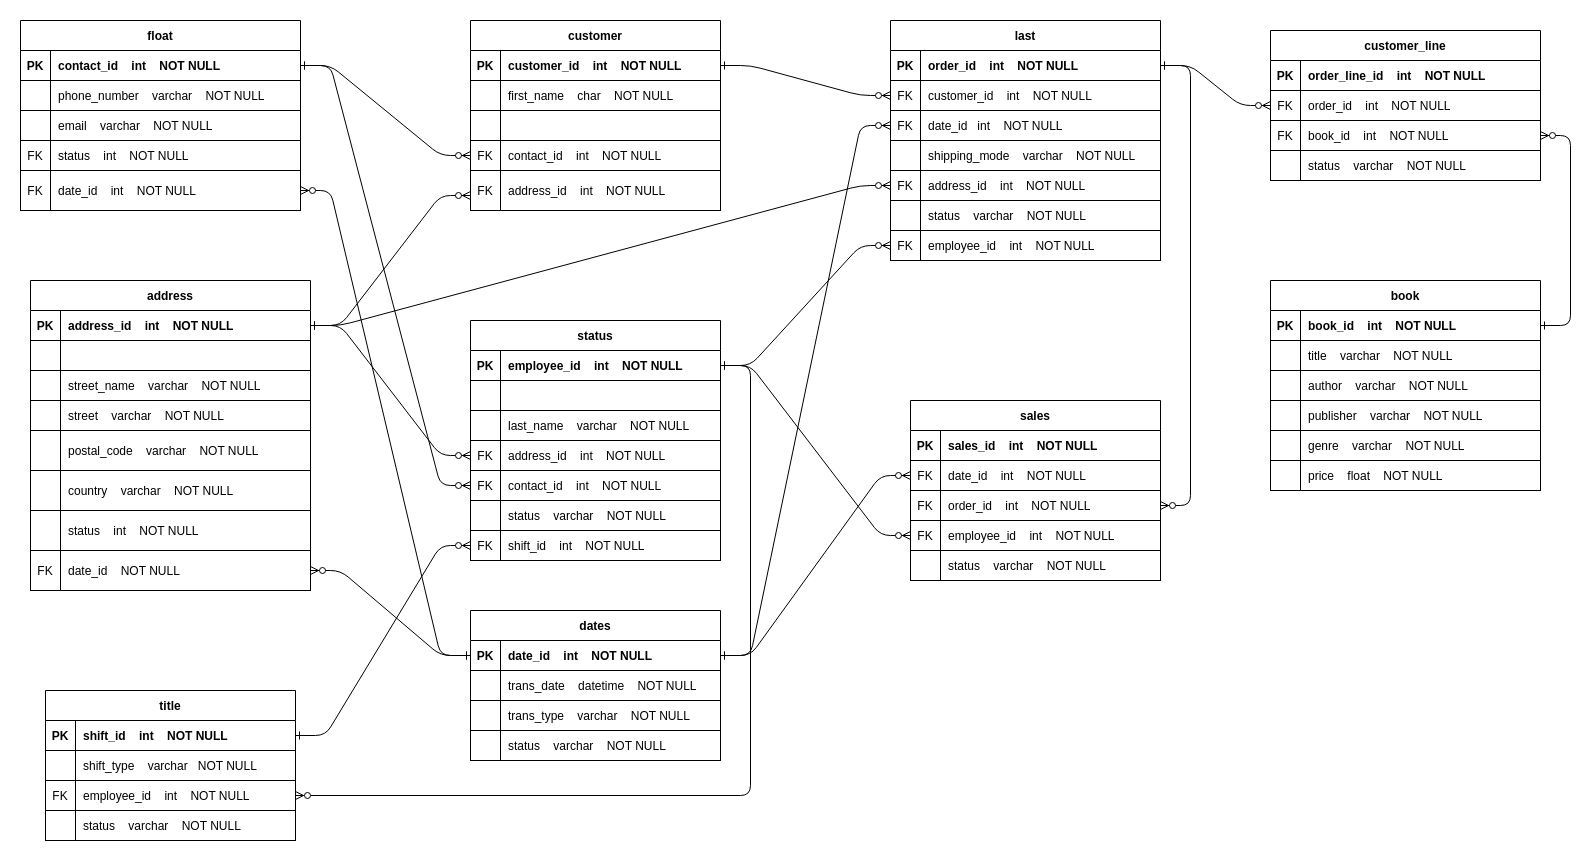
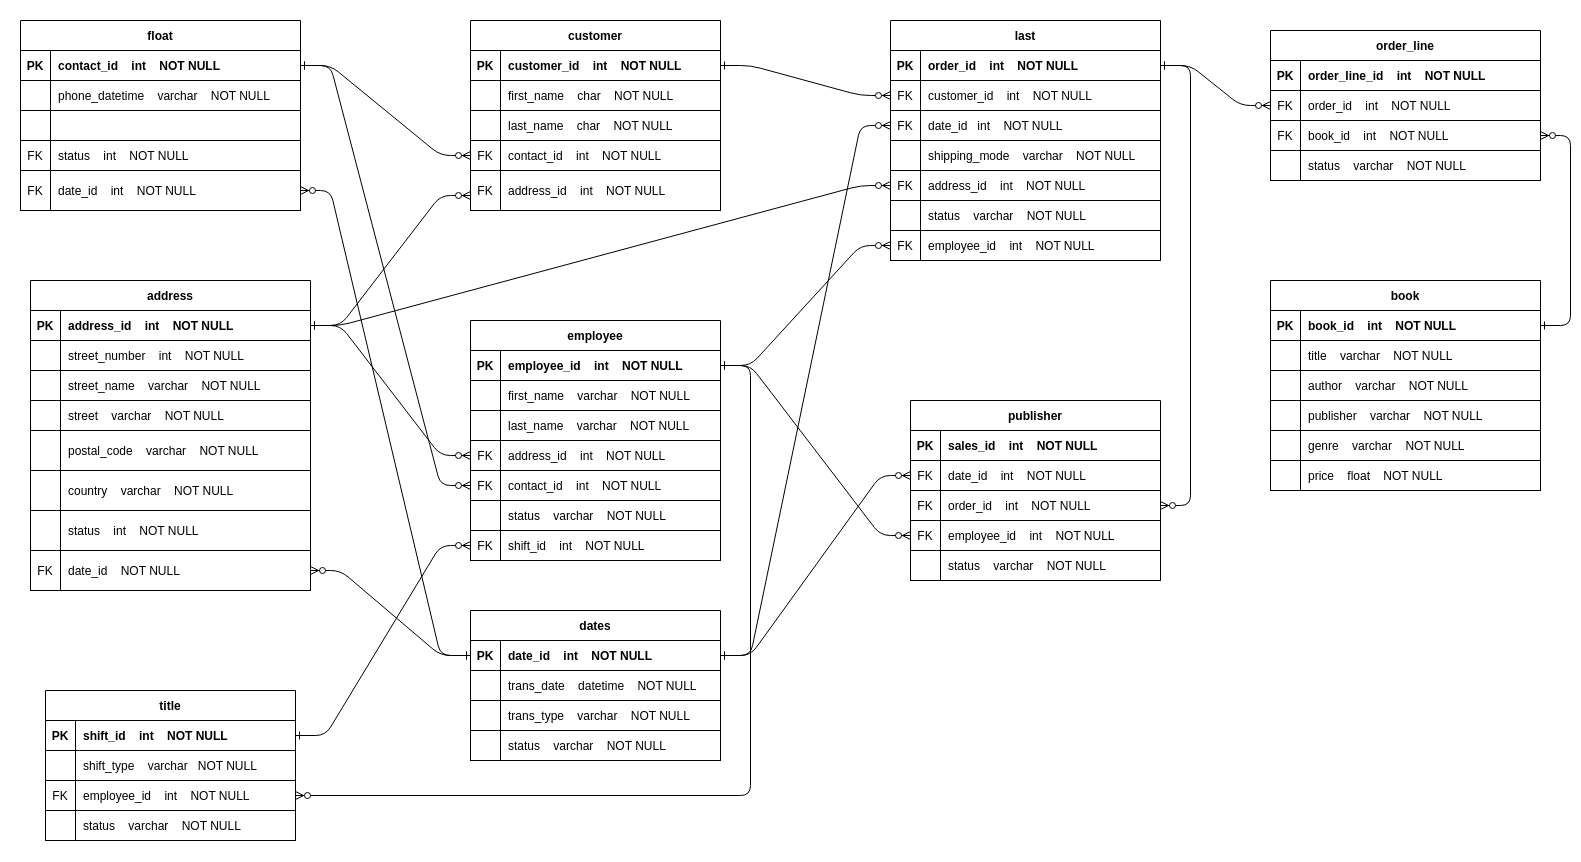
- <mxCell id="82" value="customer_line" style="shape=table;startSize=30;container=1;collapsible=1;childLayout=tableLayout;fixedRows=1;rowLines=0;fontStyle=1;align=center;resizeLast=1;" parent="1" vertex="1"><mxGeometry x="1270" y="30" width="270" height="150" as="geometry" /></mxCell>
+ <mxCell id="82" value="order_line" style="shape=table;startSize=30;container=1;collapsible=1;childLayout=tableLayout;fixedRows=1;rowLines=0;fontStyle=1;align=center;resizeLast=1;" parent="1" vertex="1"><mxGeometry x="1270" y="30" width="270" height="150" as="geometry" /></mxCell>
- <mxCell id="47" value="phone_number    varchar    NOT NULL    " style="shape=partialRectangle;overflow=hidden;connectable=0;fillColor=none;top=0;left=0;bottom=0;right=0;align=left;spacingLeft=6;fontStyle=0;" parent="45" vertex="1"><mxGeometry x="30" width="250" height="30" as="geometry"><mxRectangle width="250" height="30" as="alternateBounds" /></mxGeometry></mxCell>
+ <mxCell id="47" value="phone_datetime    varchar    NOT NULL    " style="shape=partialRectangle;overflow=hidden;connectable=0;fillColor=none;top=0;left=0;bottom=0;right=0;align=left;spacingLeft=6;fontStyle=0;" parent="45" vertex="1"><mxGeometry x="30" width="250" height="30" as="geometry"><mxRectangle width="250" height="30" as="alternateBounds" /></mxGeometry></mxCell>
- <mxCell id="50" value="email    varchar    NOT NULL" style="shape=partialRectangle;overflow=hidden;connectable=0;fillColor=none;top=0;left=0;bottom=0;right=0;align=left;spacingLeft=6;fontStyle=0;" parent="48" vertex="1"><mxGeometry x="30" width="250" height="30" as="geometry"><mxRectangle width="250" height="30" as="alternateBounds" /></mxGeometry></mxCell>
+ <mxCell id="12" value="last_name    char    NOT NULL" style="shape=partialRectangle;overflow=hidden;connectable=0;fillColor=none;top=0;left=0;bottom=0;right=0;align=left;spacingLeft=6;fontStyle=0;" parent="10" vertex="1"><mxGeometry x="30" width="220" height="30" as="geometry"><mxRectangle width="220" height="30" as="alternateBounds" /></mxGeometry></mxCell>
- <mxCell id="117" value="status" style="shape=table;startSize=30;container=1;collapsible=1;childLayout=tableLayout;fixedRows=1;rowLines=0;fontStyle=1;align=center;resizeLast=1;" parent="1" vertex="1"><mxGeometry x="470" y="320" width="250" height="240" as="geometry" /></mxCell>
+ <mxCell id="117" value="employee" style="shape=table;startSize=30;container=1;collapsible=1;childLayout=tableLayout;fixedRows=1;rowLines=0;fontStyle=1;align=center;resizeLast=1;" parent="1" vertex="1"><mxGeometry x="470" y="320" width="250" height="240" as="geometry" /></mxCell>
+ <mxCell id="63" value="street_number    int    NOT NULL    " style="shape=partialRectangle;overflow=hidden;connectable=0;fillColor=none;top=0;left=0;bottom=0;right=0;align=left;spacingLeft=6;fontStyle=0;" parent="61" vertex="1"><mxGeometry x="30" width="250" height="30" as="geometry"><mxRectangle width="250" height="30" as="alternateBounds" /></mxGeometry></mxCell>
+ <mxCell id="123" value="first_name    varchar    NOT NULL" style="shape=partialRectangle;overflow=hidden;connectable=0;fillColor=none;top=0;left=0;bottom=0;right=0;align=left;spacingLeft=6;fontStyle=0;" parent="121" vertex="1"><mxGeometry x="30" width="220" height="30" as="geometry"><mxRectangle width="220" height="30" as="alternateBounds" /></mxGeometry></mxCell>
- <mxCell id="140" value="sales" style="shape=table;startSize=30;container=1;collapsible=1;childLayout=tableLayout;fixedRows=1;rowLines=0;fontStyle=1;align=center;resizeLast=1;" parent="1" vertex="1"><mxGeometry x="910" y="400" width="250" height="180" as="geometry" /></mxCell>
+ <mxCell id="140" value="publisher" style="shape=table;startSize=30;container=1;collapsible=1;childLayout=tableLayout;fixedRows=1;rowLines=0;fontStyle=1;align=center;resizeLast=1;" parent="1" vertex="1"><mxGeometry x="910" y="400" width="250" height="180" as="geometry" /></mxCell>
